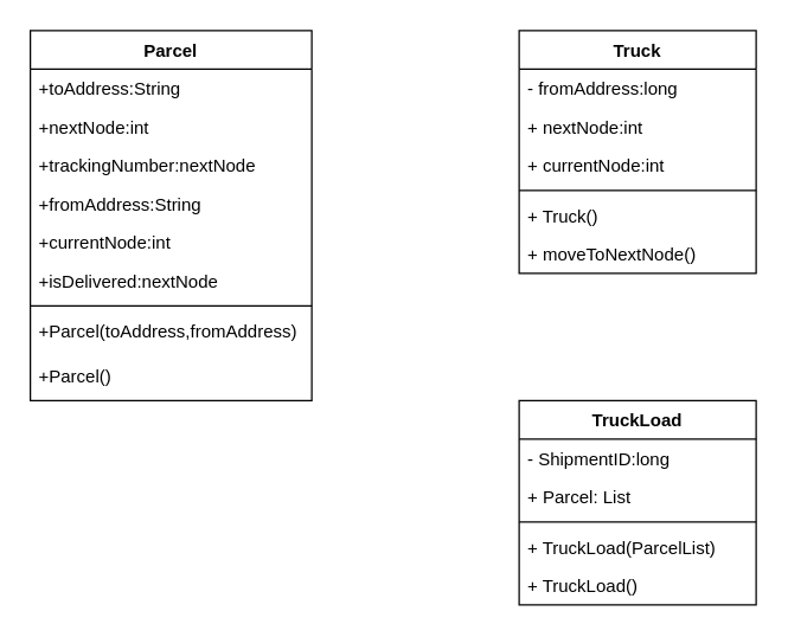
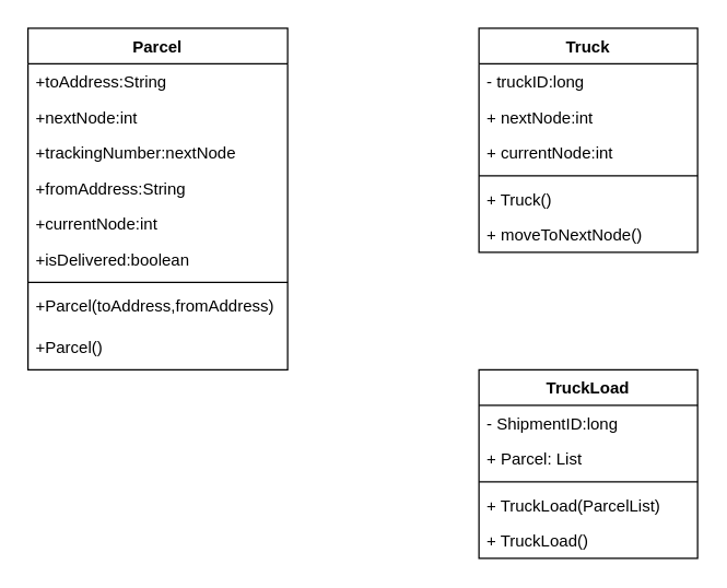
- <mxCell id="13" value="- fromAddress:long" style="text;strokeColor=none;fillColor=none;align=left;verticalAlign=top;spacingLeft=4;spacingRight=4;overflow=hidden;rotatable=0;points=[[0,0.5],[1,0.5]];portConstraint=eastwest;" vertex="1" parent="12"><mxGeometry y="26" width="160" height="26" as="geometry" /></mxCell>
+ <mxCell id="13" value="- truckID:long" style="text;strokeColor=none;fillColor=none;align=left;verticalAlign=top;spacingLeft=4;spacingRight=4;overflow=hidden;rotatable=0;points=[[0,0.5],[1,0.5]];portConstraint=eastwest;" vertex="1" parent="12"><mxGeometry y="26" width="160" height="26" as="geometry" /></mxCell>
- <mxCell id="8" value="+isDelivered:nextNode" style="text;strokeColor=none;fillColor=none;align=left;verticalAlign=top;spacingLeft=4;spacingRight=4;overflow=hidden;rotatable=0;points=[[0,0.5],[1,0.5]];portConstraint=eastwest;" vertex="1" parent="2"><mxGeometry y="156" width="190" height="26" as="geometry" /></mxCell>
+ <mxCell id="8" value="+isDelivered:boolean" style="text;strokeColor=none;fillColor=none;align=left;verticalAlign=top;spacingLeft=4;spacingRight=4;overflow=hidden;rotatable=0;points=[[0,0.5],[1,0.5]];portConstraint=eastwest;" vertex="1" parent="2"><mxGeometry y="156" width="190" height="26" as="geometry" /></mxCell>
